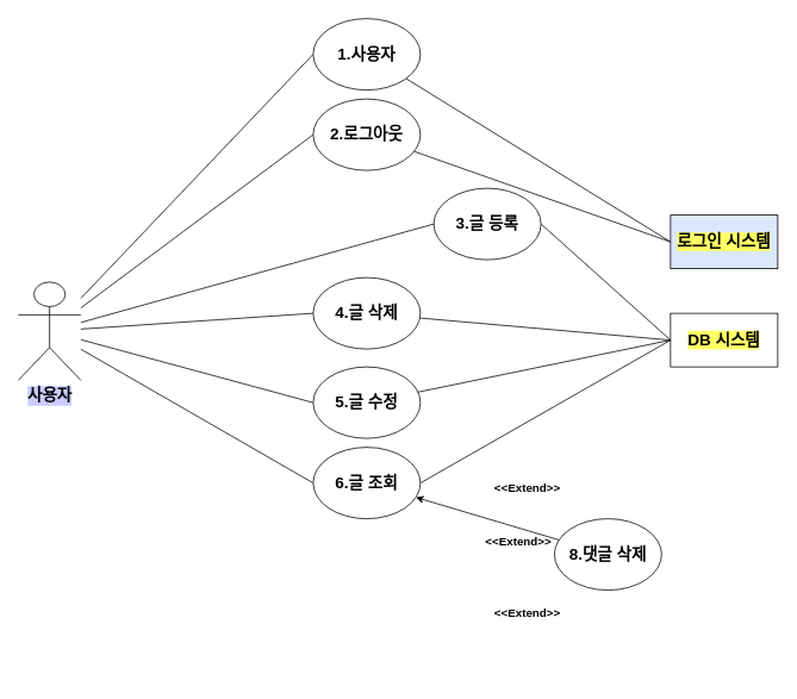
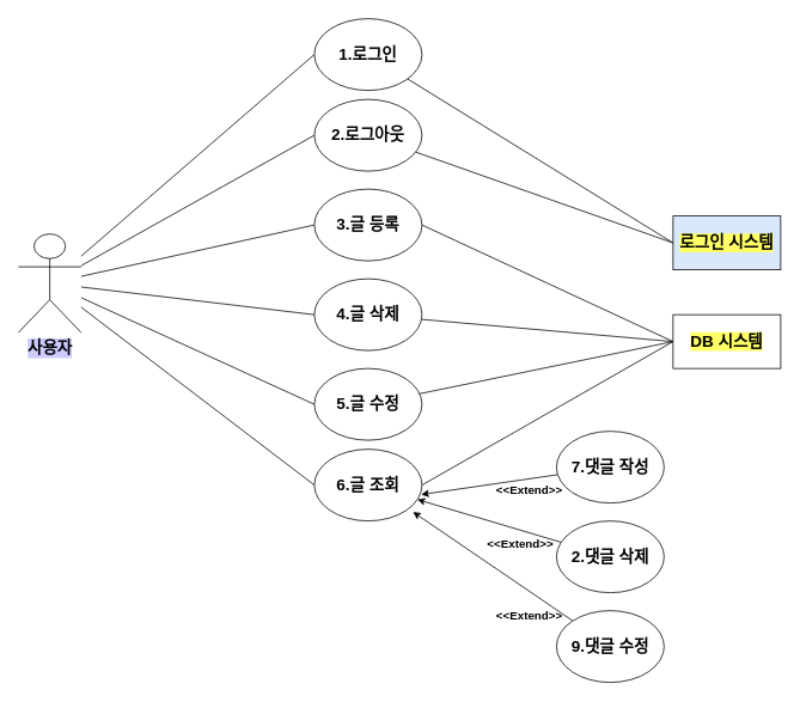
- <mxCell id="10" value="1.사용자" style="ellipse;whiteSpace=wrap;html=1;fontSize=18;fontStyle=1" parent="1" vertex="1"><mxGeometry x="350" y="20" width="120" height="80" as="geometry" /></mxCell>
+ <mxCell id="10" value="1.로그인" style="ellipse;whiteSpace=wrap;html=1;fontSize=18;fontStyle=1" parent="1" vertex="1"><mxGeometry x="350" y="20" width="120" height="80" as="geometry" /></mxCell>
- <mxCell id="14" value="3.글 등록" style="ellipse;whiteSpace=wrap;html=1;fontSize=18;fontStyle=1" parent="1" vertex="1"><mxGeometry x="485" y="210" width="120" height="80" as="geometry" /></mxCell>
+ <mxCell id="14" value="3.글 등록" style="ellipse;whiteSpace=wrap;html=1;fontSize=18;fontStyle=1" parent="1" vertex="1"><mxGeometry x="350" y="210" width="120" height="80" as="geometry" /></mxCell>
- <mxCell id="8" value="사용자" style="shape=umlActor;verticalLabelPosition=bottom;verticalAlign=top;html=1;outlineConnect=0;fontSize=18;fontStyle=1;labelBackgroundColor=#CCCCFF;" parent="1" vertex="1"><mxGeometry x="20" y="315" width="70" height="110" as="geometry" /></mxCell>
+ <mxCell id="8" value="사용자" style="shape=umlActor;verticalLabelPosition=bottom;verticalAlign=top;html=1;outlineConnect=0;fontSize=18;fontStyle=1;labelBackgroundColor=#CCCCFF;" parent="1" vertex="1"><mxGeometry x="20" y="260" width="70" height="110" as="geometry" /></mxCell>
+ <mxCell id="29" value="7.댓글 작성" style="ellipse;whiteSpace=wrap;html=1;fontSize=18;fontStyle=1" parent="1" vertex="1"><mxGeometry x="620" y="480" width="120" height="80" as="geometry" /></mxCell>
+ <mxCell id="28" style="rounded=0;orthogonalLoop=1;jettySize=auto;html=1;entryX=0.993;entryY=0.632;entryDx=0;entryDy=0;entryPerimeter=0;" parent="1" source="29" target="21" edge="1"><mxGeometry relative="1" as="geometry" /></mxCell>
- <mxCell id="22" value="8.댓글 삭제" style="ellipse;whiteSpace=wrap;html=1;fontSize=18;fontStyle=1" parent="1" vertex="1"><mxGeometry x="620" y="580" width="120" height="80" as="geometry" /></mxCell>
+ <mxCell id="22" value="2.댓글 삭제" style="ellipse;whiteSpace=wrap;html=1;fontSize=18;fontStyle=1" parent="1" vertex="1"><mxGeometry x="620" y="580" width="120" height="80" as="geometry" /></mxCell>
+ <mxCell id="26" style="edgeStyle=none;rounded=0;orthogonalLoop=1;jettySize=auto;html=1;entryX=0.917;entryY=0.875;entryDx=0;entryDy=0;entryPerimeter=0;" parent="1" source="27" target="21" edge="1"><mxGeometry relative="1" as="geometry" /></mxCell>
+ <mxCell id="27" value="9.댓글 수정" style="ellipse;whiteSpace=wrap;html=1;fontSize=18;fontStyle=1" parent="1" vertex="1"><mxGeometry x="620" y="680" width="120" height="80" as="geometry" /></mxCell>
